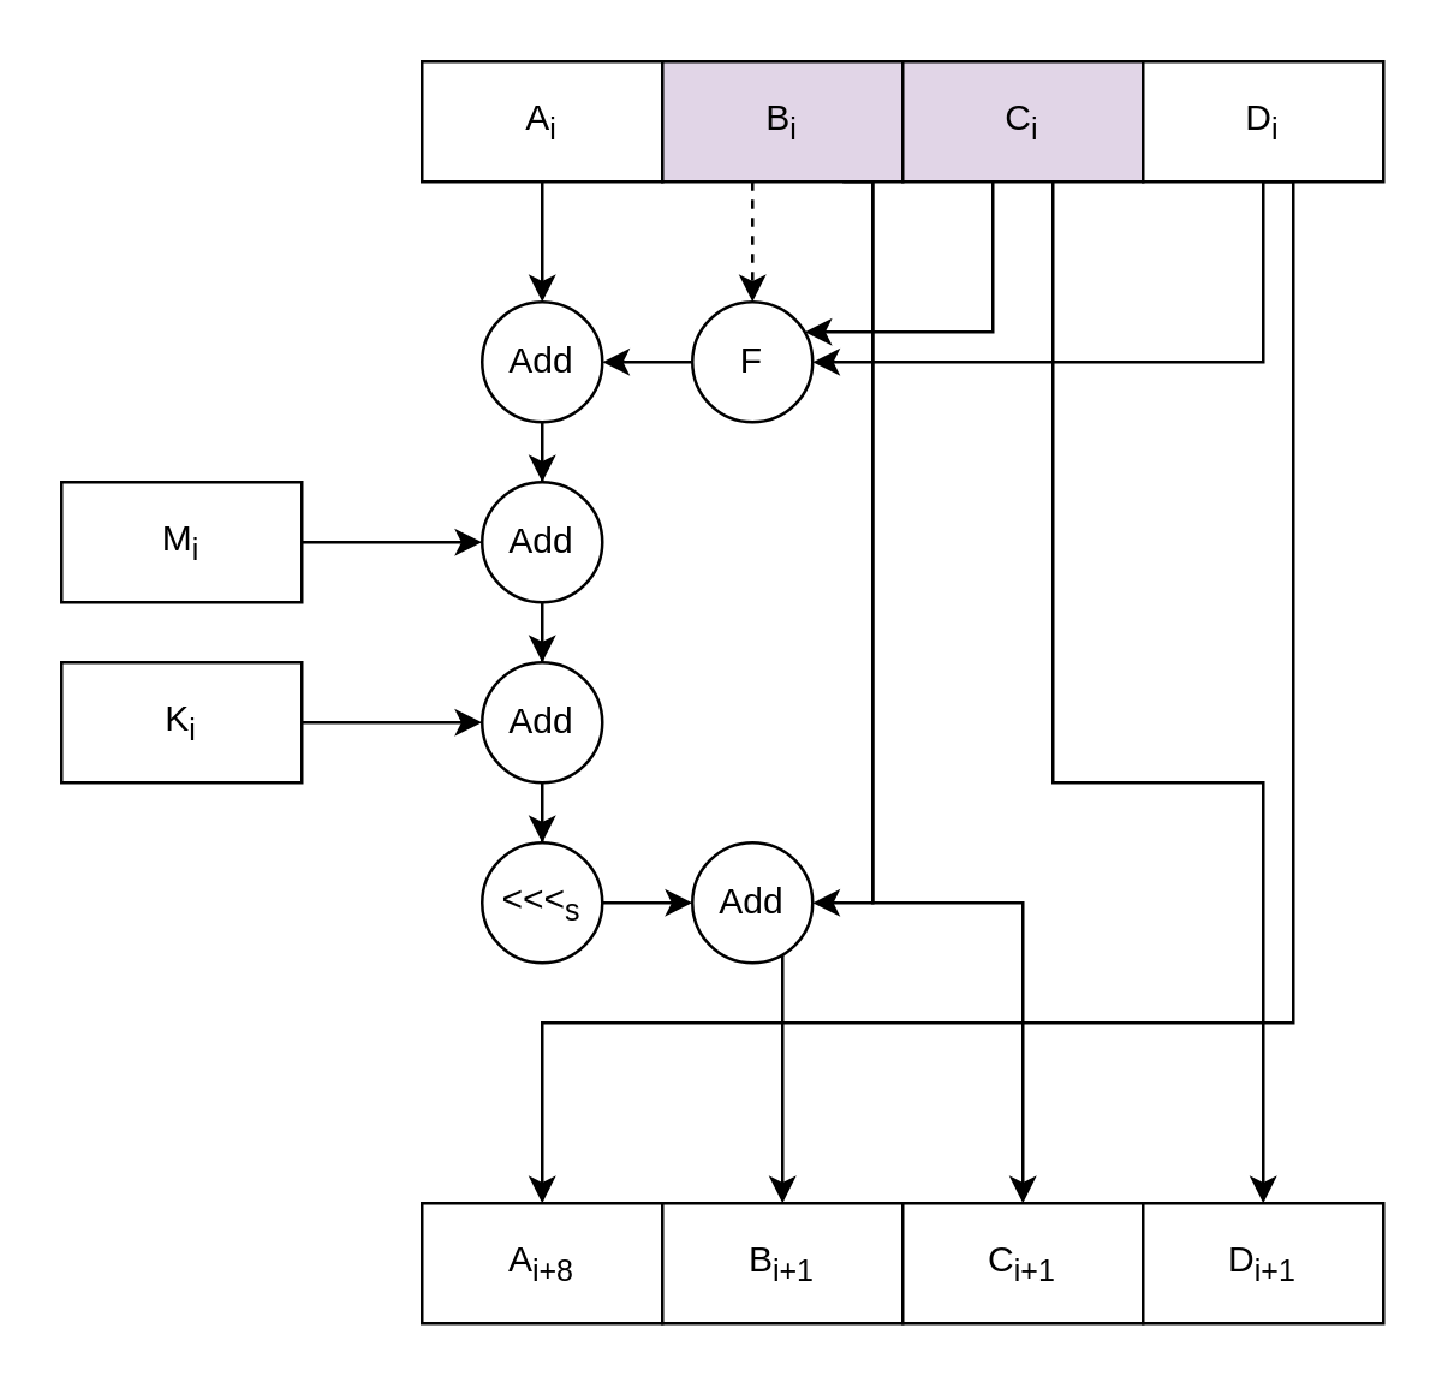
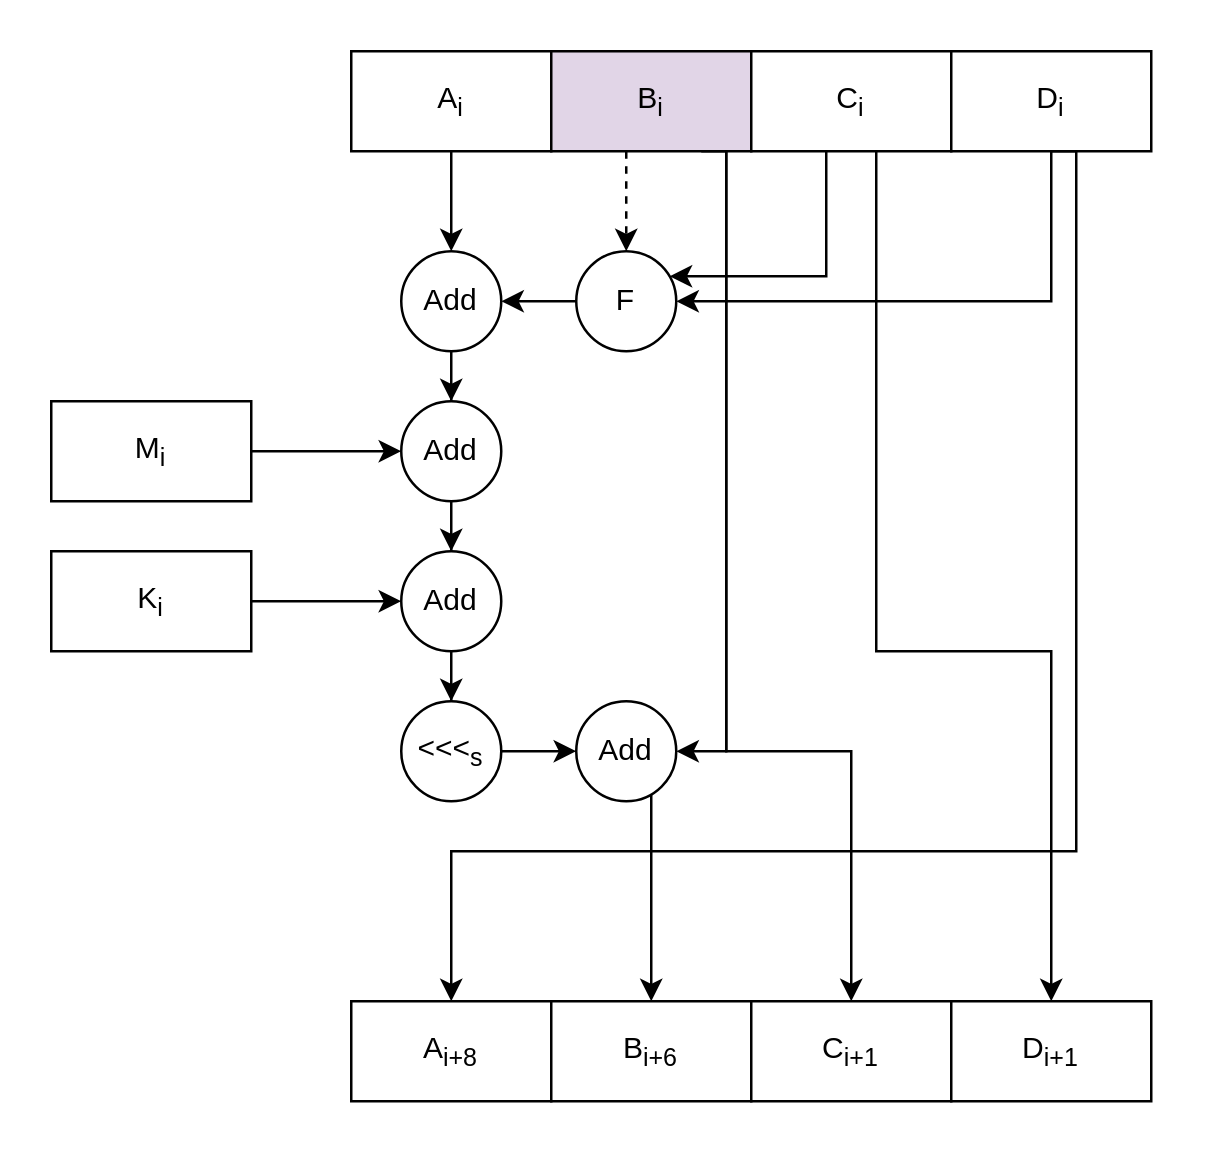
- <mxCell id="10" value="C&lt;sub&gt;i&lt;/sub&gt;" style="rounded=0;whiteSpace=wrap;html=1;fillColor=#e1d5e7;" parent="1" vertex="1"><mxGeometry x="300" y="20" width="80" height="40" as="geometry" /></mxCell>
+ <mxCell id="10" value="C&lt;sub&gt;i&lt;/sub&gt;" style="rounded=0;whiteSpace=wrap;html=1;" parent="1" vertex="1"><mxGeometry x="300" y="20" width="80" height="40" as="geometry" /></mxCell>
- <mxCell id="31" value="B&lt;sub&gt;i+1&lt;/sub&gt;" style="rounded=0;whiteSpace=wrap;html=1;" vertex="1" parent="1"><mxGeometry x="220" y="400" width="80" height="40" as="geometry" /></mxCell>
+ <mxCell id="31" value="B&lt;sub&gt;i+6&lt;/sub&gt;" style="rounded=0;whiteSpace=wrap;html=1;" vertex="1" parent="1"><mxGeometry x="220" y="400" width="80" height="40" as="geometry" /></mxCell>
